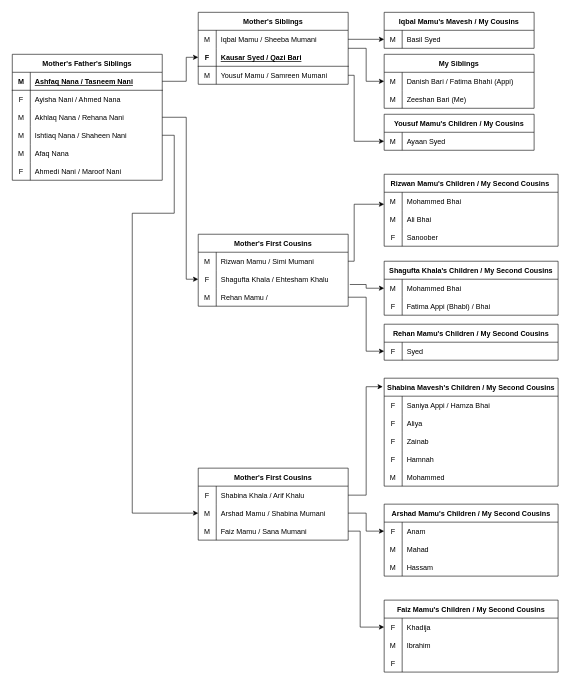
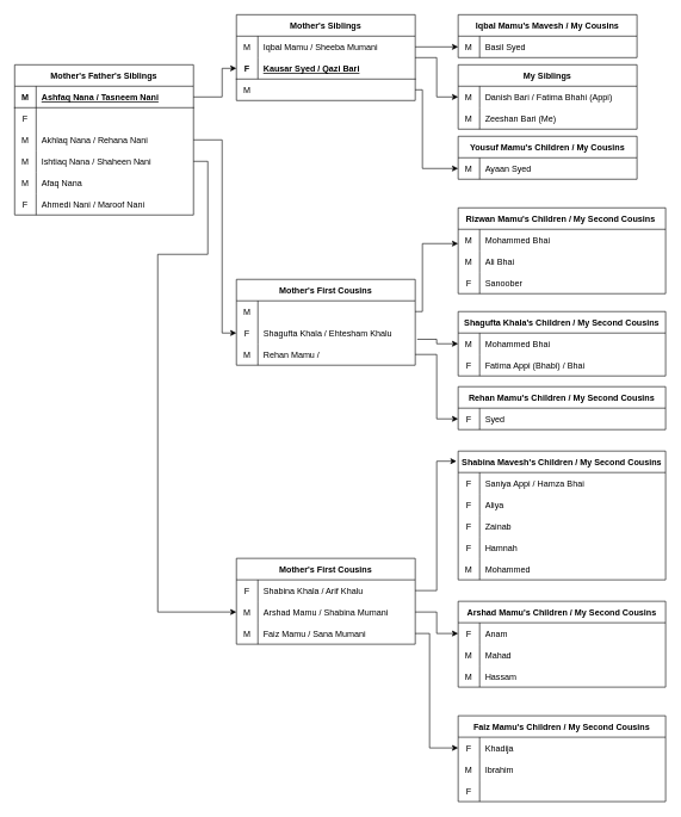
- <mxCell id="35" value="Yousuf Mamu / Samreen Mumani" style="shape=partialRectangle;overflow=hidden;connectable=0;fillColor=none;top=0;left=0;bottom=0;right=0;align=left;spacingLeft=6;" vertex="1" parent="33"><mxGeometry x="30" width="220" height="30" as="geometry"><mxRectangle width="220" height="30" as="alternateBounds" /></mxGeometry></mxCell>
- <mxCell id="10" value="Ayisha Nani / Ahmed Nana" style="shape=partialRectangle;overflow=hidden;connectable=0;fillColor=none;top=0;left=0;bottom=0;right=0;align=left;spacingLeft=6;" vertex="1" parent="8"><mxGeometry x="30" width="220" height="30" as="geometry"><mxRectangle width="220" height="30" as="alternateBounds" /></mxGeometry></mxCell>
- <mxCell id="42" value="Rizwan Mamu / Simi Mumani" style="shape=partialRectangle;overflow=hidden;connectable=0;fillColor=none;top=0;left=0;bottom=0;right=0;align=left;spacingLeft=6;" vertex="1" parent="40"><mxGeometry x="30" width="220" height="30" as="geometry"><mxRectangle width="220" height="30" as="alternateBounds" /></mxGeometry></mxCell>
